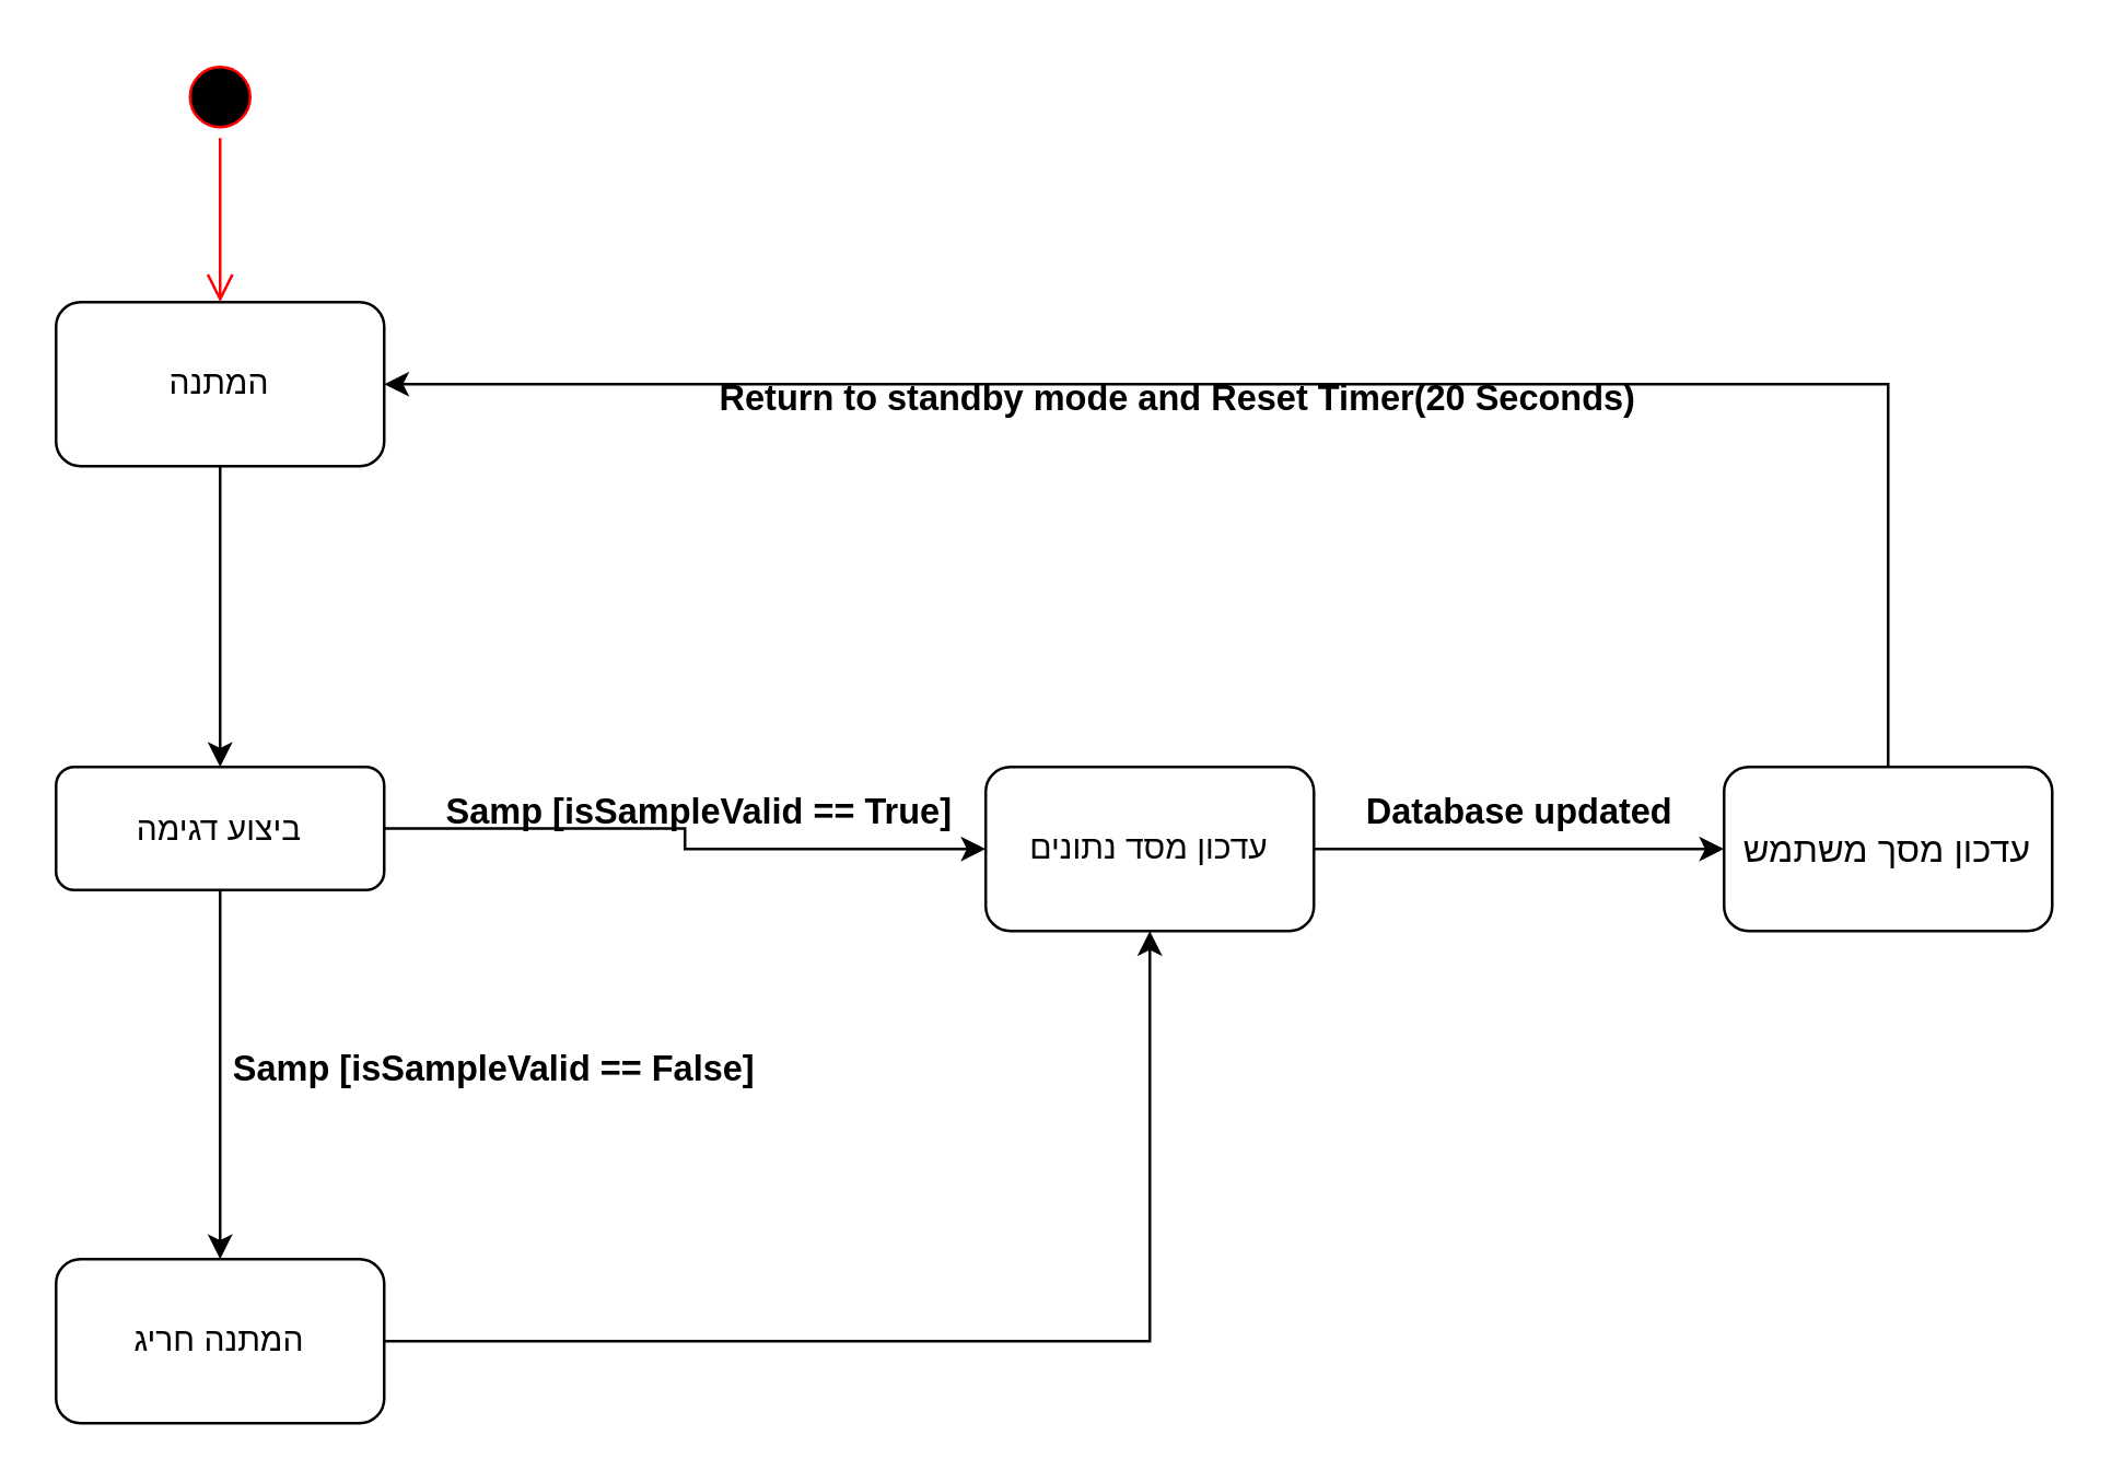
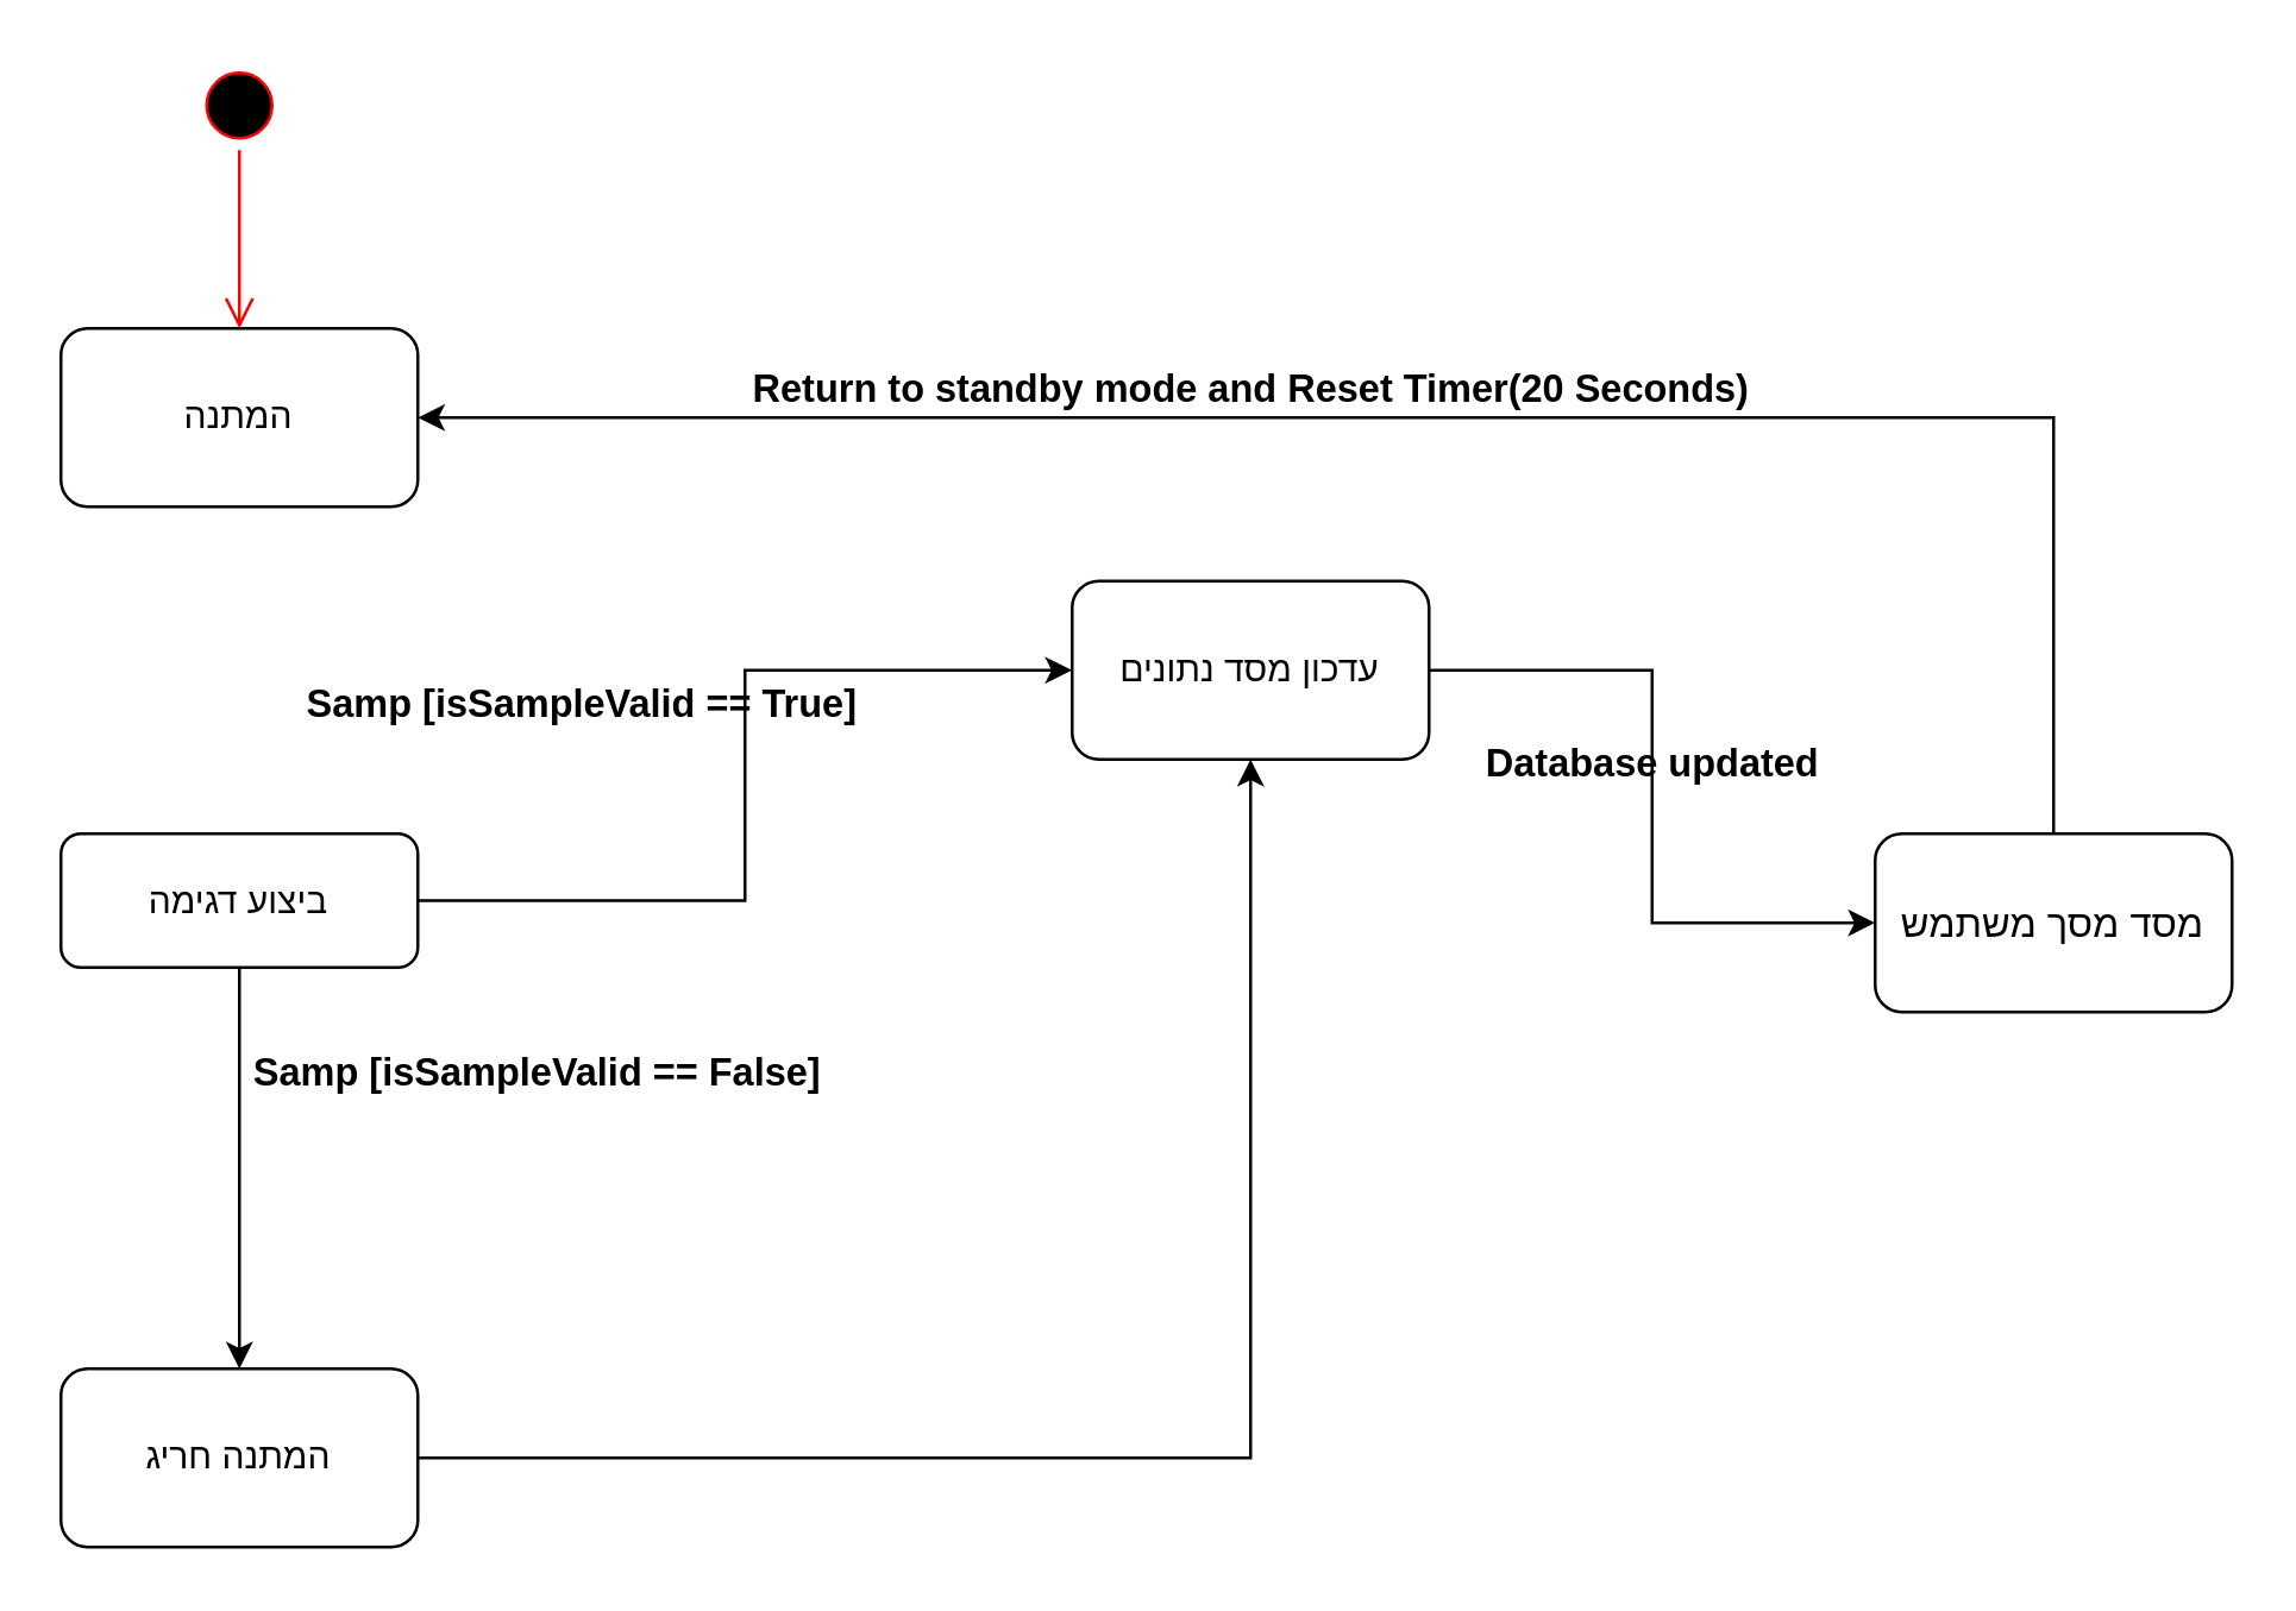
- <mxCell id="18" value="Return to standby mode and Reset Timer(20 Seconds)" style="text;html=1;align=center;verticalAlign=middle;resizable=0;points=[];autosize=1;strokeColor=none;fillColor=none;fontStyle=1;fontSize=13;fontFamily=Helvetica;" vertex="1" parent="1"><mxGeometry x="255" y="135" width="350" height="20" as="geometry" /></mxCell>
+ <mxCell id="18" value="Return to standby mode and Reset Timer(20 Seconds)" style="text;html=1;align=center;verticalAlign=middle;resizable=0;points=[];autosize=1;strokeColor=none;fillColor=none;fontStyle=1;fontSize=13;fontFamily=Helvetica;" vertex="1" parent="1"><mxGeometry x="245" y="120" width="350" height="20" as="geometry" /></mxCell>
- <mxCell id="5" value="" style="endArrow=classic;html=1;rounded=0;exitX=0.5;exitY=1;exitDx=0;exitDy=0;" edge="1" parent="1" source="2" target="8"><mxGeometry width="50" height="50" relative="1" as="geometry"><mxPoint x="50" y="370" as="sourcePoint" /><mxPoint x="80" y="280" as="targetPoint" /></mxGeometry></mxCell>
- <mxCell id="13" value="Samp [isSampleValid == True]" style="text;html=1;align=center;verticalAlign=middle;resizable=0;points=[];autosize=1;strokeColor=none;fillColor=none;fontStyle=1;fontSize=13;fontFamily=Helvetica;" vertex="1" parent="1"><mxGeometry x="155" y="286" width="200" height="20" as="geometry" /></mxCell>
+ <mxCell id="13" value="Samp [isSampleValid == True]" style="text;html=1;align=center;verticalAlign=middle;resizable=0;points=[];autosize=1;strokeColor=none;fillColor=none;fontStyle=1;fontSize=13;fontFamily=Helvetica;" vertex="1" parent="1"><mxGeometry x="95" y="226" width="200" height="20" as="geometry" /></mxCell>
- <mxCell id="16" value="Database updated" style="text;html=1;align=center;verticalAlign=middle;resizable=0;points=[];autosize=1;strokeColor=none;fillColor=none;fontStyle=1;fontSize=13;fontFamily=Helvetica;" vertex="1" parent="1"><mxGeometry x="490" y="286" width="130" height="20" as="geometry" /></mxCell>
+ <mxCell id="16" value="Database updated" style="text;html=1;align=center;verticalAlign=middle;resizable=0;points=[];autosize=1;strokeColor=none;fillColor=none;fontStyle=1;fontSize=13;fontFamily=Helvetica;" vertex="1" parent="1"><mxGeometry x="490" y="246" width="130" height="20" as="geometry" /></mxCell>
- <mxCell id="10" value="עדכון מסד נתונים" style="rounded=1;whiteSpace=wrap;html=1;" vertex="1" parent="1"><mxGeometry x="360" y="280" width="120" height="60" as="geometry" /></mxCell>
+ <mxCell id="10" value="עדכון מסד נתונים" style="rounded=1;whiteSpace=wrap;html=1;" vertex="1" parent="1"><mxGeometry x="360" y="195" width="120" height="60" as="geometry" /></mxCell>
- <mxCell id="15" value="עדכון מסך משתמש" style="rounded=1;whiteSpace=wrap;html=1;fontFamily=Helvetica;fontSize=13;" vertex="1" parent="1"><mxGeometry x="630" y="280" width="120" height="60" as="geometry" /></mxCell>
+ <mxCell id="15" value="מסד מסך משתמש" style="rounded=1;whiteSpace=wrap;html=1;fontFamily=Helvetica;fontSize=13;" vertex="1" parent="1"><mxGeometry x="630" y="280" width="120" height="60" as="geometry" /></mxCell>
- <mxCell id="17" value="Samp [isSampleValid == False]" style="text;html=1;align=center;verticalAlign=middle;resizable=0;points=[];autosize=1;strokeColor=none;fillColor=none;fontStyle=1;fontSize=13;fontFamily=Helvetica;" vertex="1" parent="1"><mxGeometry x="75" y="380" width="210" height="20" as="geometry" /></mxCell>
+ <mxCell id="17" value="Samp [isSampleValid == False]" style="text;html=1;align=center;verticalAlign=middle;resizable=0;points=[];autosize=1;strokeColor=none;fillColor=none;fontStyle=1;fontSize=13;fontFamily=Helvetica;" vertex="1" parent="1"><mxGeometry x="75" y="350" width="210" height="20" as="geometry" /></mxCell>
